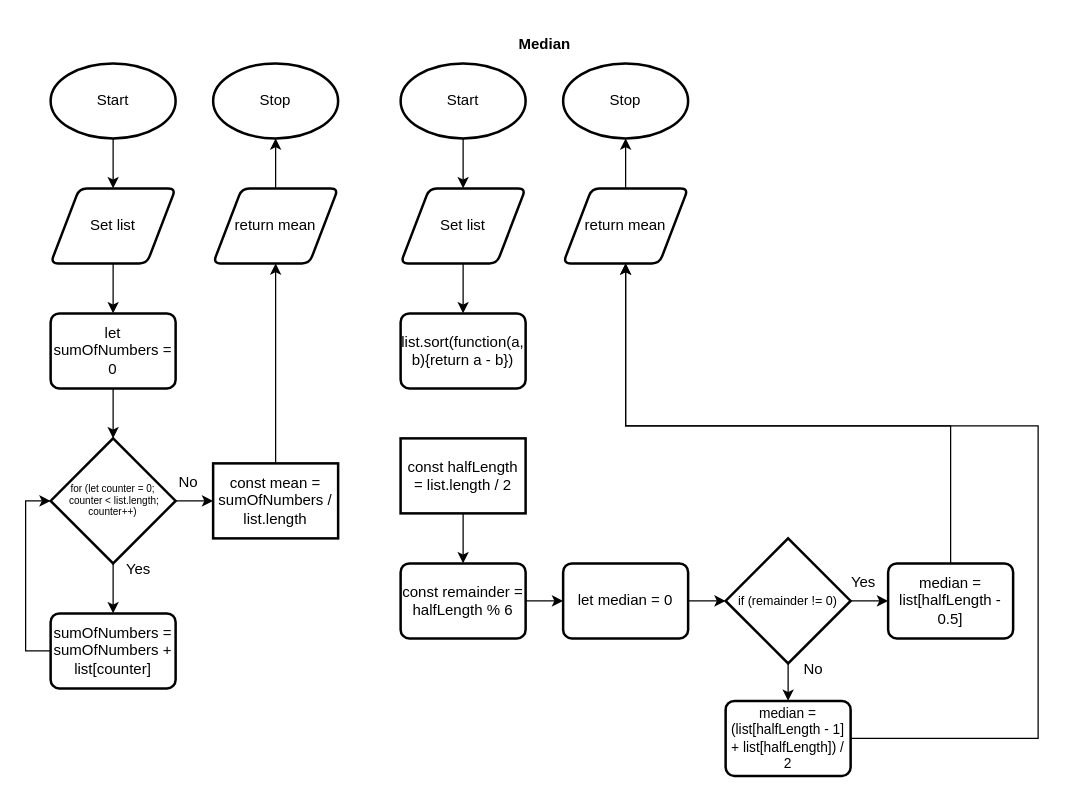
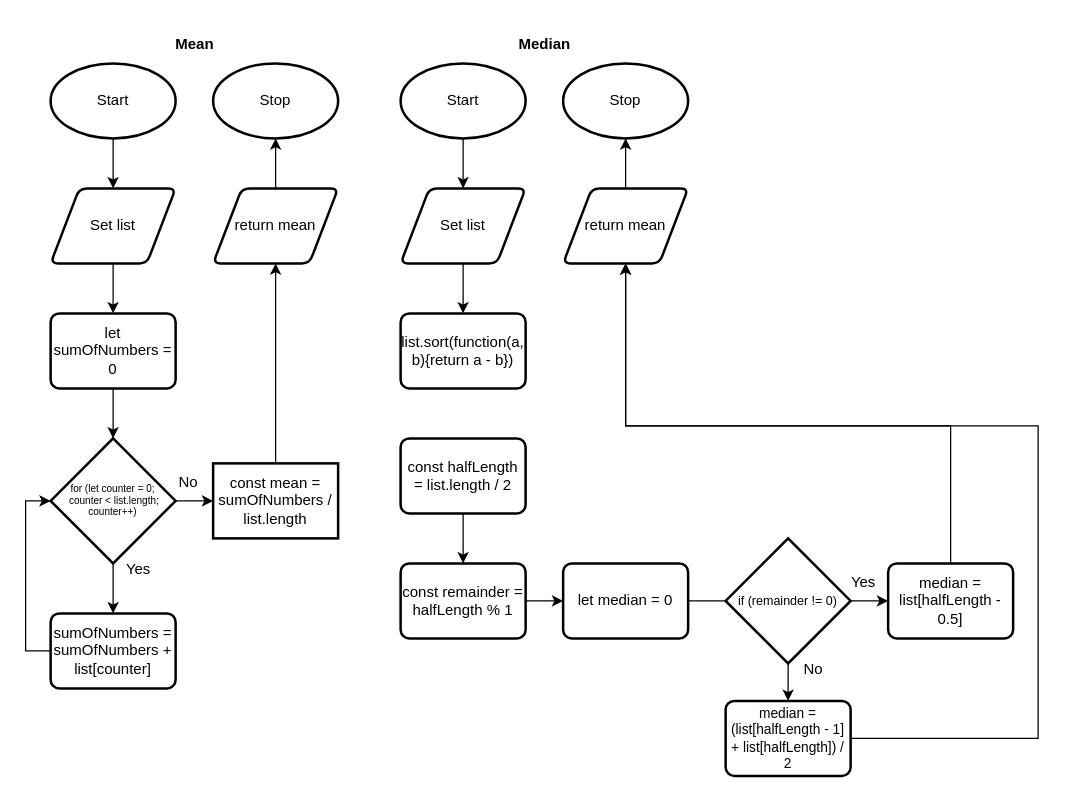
+ <mxCell id="11" value="Mean" style="text;html=1;align=center;verticalAlign=middle;resizable=0;points=[];autosize=1;strokeColor=none;fillColor=none;fontStyle=1" vertex="1" parent="1"><mxGeometry x="130" y="20" width="50" height="30" as="geometry" /></mxCell>
- <mxCell id="40" value="const halfLength = list.length / 2" style="whiteSpace=wrap;html=1;absoluteArcSize=1;arcSize=14;strokeWidth=2;rounded=0;" vertex="1" parent="1"><mxGeometry x="319.98" y="350" width="100" height="60" as="geometry" /></mxCell>
+ <mxCell id="40" value="const halfLength = list.length / 2" style="rounded=1;whiteSpace=wrap;html=1;absoluteArcSize=1;arcSize=14;strokeWidth=2;" vertex="1" parent="1"><mxGeometry x="319.98" y="350" width="100" height="60" as="geometry" /></mxCell>
- <mxCell id="42" value="const remainder = halfLength % 6" style="rounded=1;whiteSpace=wrap;html=1;absoluteArcSize=1;arcSize=14;strokeWidth=2;" vertex="1" parent="1"><mxGeometry x="320" y="450" width="100" height="60" as="geometry" /></mxCell>
+ <mxCell id="42" value="const remainder = halfLength % 1" style="rounded=1;whiteSpace=wrap;html=1;absoluteArcSize=1;arcSize=14;strokeWidth=2;" vertex="1" parent="1"><mxGeometry x="320" y="450" width="100" height="60" as="geometry" /></mxCell>
- <mxCell id="43" style="edgeStyle=orthogonalEdgeStyle;rounded=0;html=1;entryX=0;entryY=0.5;entryDx=0;entryDy=0;entryPerimeter=0;fontSize=11;endArrow=classic;endFill=1;" edge="1" parent="1" source="44" target="32"><mxGeometry relative="1" as="geometry" /></mxCell>
+ <mxCell id="43" style="edgeStyle=orthogonalEdgeStyle;rounded=0;html=1;entryX=0;entryY=0.5;entryDx=0;entryDy=0;entryPerimeter=0;fontSize=11;endArrow=none;endFill=1;" edge="1" parent="1" source="44" target="32"><mxGeometry relative="1" as="geometry" /></mxCell>
